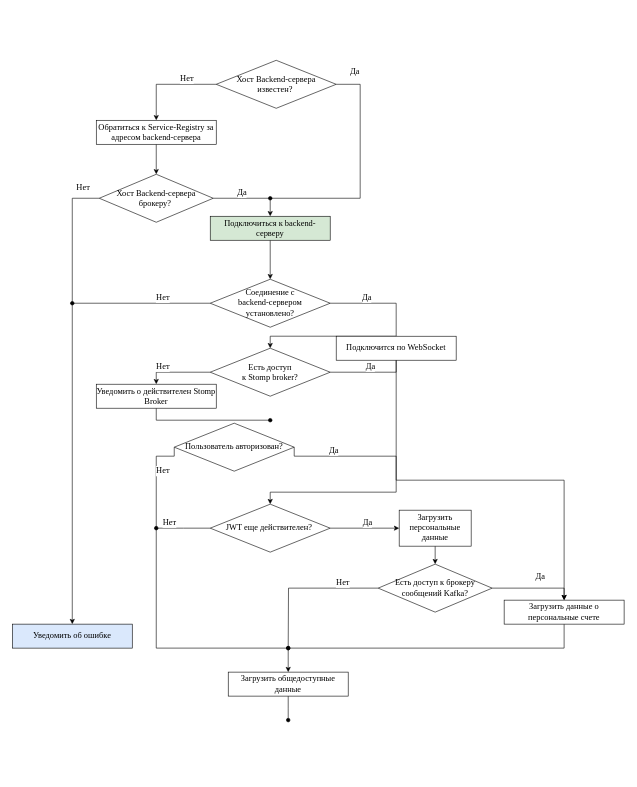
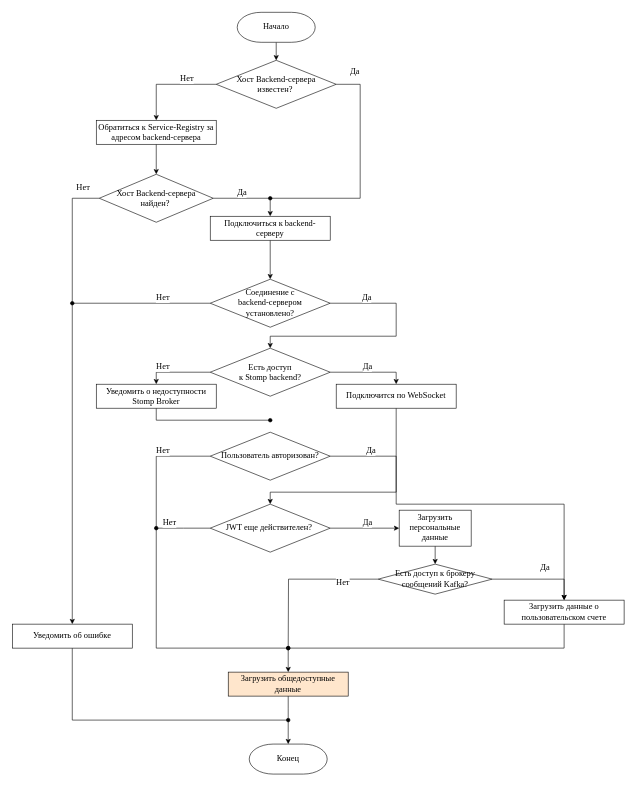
+ <mxCell id="3" value="Начало" style="strokeWidth=1;html=1;shape=mxgraph.flowchart.terminator;whiteSpace=wrap;fontSize=14;fontFamily=Times New Roman;" parent="1" vertex="1"><mxGeometry x="395" y="20" width="130" height="50" as="geometry" /></mxCell>
+ <mxCell id="2" style="edgeStyle=orthogonalEdgeStyle;rounded=0;orthogonalLoop=1;jettySize=auto;html=1;exitX=0.5;exitY=1;exitDx=0;exitDy=0;exitPerimeter=0;entryX=0.5;entryY=0;entryDx=0;entryDy=0;entryPerimeter=0;fontSize=14;fontFamily=Times New Roman;" parent="1" source="3" target="32" edge="1"><mxGeometry relative="1" as="geometry" /></mxCell>
- <mxCell id="41" value="Хост Backend-сервера &lt;br style=&quot;font-size: 14px;&quot;&gt;брокеру?&amp;nbsp;" style="strokeWidth=1;html=1;shape=mxgraph.flowchart.decision;whiteSpace=wrap;fontSize=14;fontFamily=Times New Roman;" parent="1" vertex="1"><mxGeometry x="165" y="290" width="190" height="80" as="geometry" /></mxCell>
+ <mxCell id="41" value="Хост Backend-сервера &lt;br style=&quot;font-size: 14px;&quot;&gt;найден?&amp;nbsp;" style="strokeWidth=1;html=1;shape=mxgraph.flowchart.decision;whiteSpace=wrap;fontSize=14;fontFamily=Times New Roman;" parent="1" vertex="1"><mxGeometry x="165" y="290" width="190" height="80" as="geometry" /></mxCell>
- <mxCell id="34" value="Подключиться к backend-серверу" style="rounded=0;whiteSpace=wrap;html=1;strokeWidth=1;fontSize=14;fontFamily=Times New Roman;fillColor=#d5e8d4;" parent="1" vertex="1"><mxGeometry x="350" y="360" width="200" height="40" as="geometry" /></mxCell>
+ <mxCell id="34" value="Подключиться к backend-серверу" style="rounded=0;whiteSpace=wrap;html=1;strokeWidth=1;fontSize=14;fontFamily=Times New Roman;" parent="1" vertex="1"><mxGeometry x="350" y="360" width="200" height="40" as="geometry" /></mxCell>
- <mxCell id="53" value="Подключится по WebSocket" style="rounded=0;whiteSpace=wrap;html=1;strokeWidth=1;fontSize=14;fontFamily=Times New Roman;" parent="1" vertex="1"><mxGeometry x="560" y="560" width="200" height="40" as="geometry" /></mxCell>
+ <mxCell id="53" value="Подключится по WebSocket" style="rounded=0;whiteSpace=wrap;html=1;strokeWidth=1;fontSize=14;fontFamily=Times New Roman;" parent="1" vertex="1"><mxGeometry x="560" y="640" width="200" height="40" as="geometry" /></mxCell>
- <mxCell id="13" value="Есть доступ &lt;br style=&quot;font-size: 14px;&quot;&gt;к Stomp broker?" style="strokeWidth=1;html=1;shape=mxgraph.flowchart.decision;whiteSpace=wrap;fontSize=14;fontFamily=Times New Roman;" parent="1" vertex="1"><mxGeometry x="350" y="580" width="200" height="80" as="geometry" /></mxCell>
+ <mxCell id="13" value="Есть доступ &lt;br style=&quot;font-size: 14px;&quot;&gt;к Stomp backend?" style="strokeWidth=1;html=1;shape=mxgraph.flowchart.decision;whiteSpace=wrap;fontSize=14;fontFamily=Times New Roman;" parent="1" vertex="1"><mxGeometry x="350" y="580" width="200" height="80" as="geometry" /></mxCell>
- <mxCell id="51" value="Уведомить о действителен Stomp Broker" style="rounded=0;whiteSpace=wrap;html=1;strokeWidth=1;fontSize=14;fontFamily=Times New Roman;" parent="1" vertex="1"><mxGeometry x="160" y="640" width="200" height="40" as="geometry" /></mxCell>
+ <mxCell id="51" value="Уведомить о недоступности Stomp Broker" style="rounded=0;whiteSpace=wrap;html=1;strokeWidth=1;fontSize=14;fontFamily=Times New Roman;" parent="1" vertex="1"><mxGeometry x="160" y="640" width="200" height="40" as="geometry" /></mxCell>
- <mxCell id="18" value="Пользователь авторизован?" style="strokeWidth=1;html=1;shape=mxgraph.flowchart.decision;whiteSpace=wrap;fontSize=14;fontFamily=Times New Roman;" parent="1" vertex="1"><mxGeometry x="290" y="705" width="200" height="80" as="geometry" /></mxCell>
+ <mxCell id="18" value="Пользователь авторизован?" style="strokeWidth=1;html=1;shape=mxgraph.flowchart.decision;whiteSpace=wrap;fontSize=14;fontFamily=Times New Roman;" parent="1" vertex="1"><mxGeometry x="350" y="720" width="200" height="80" as="geometry" /></mxCell>
- <mxCell id="27" value="Есть доступ к брокеру сообщений Kafka?" style="strokeWidth=1;html=1;shape=mxgraph.flowchart.decision;whiteSpace=wrap;fontSize=14;fontFamily=Times New Roman;" parent="1" vertex="1"><mxGeometry x="630" y="940" width="190" height="80" as="geometry" /></mxCell>
+ <mxCell id="27" value="Есть доступ к брокеру сообщений Kafka?" style="strokeWidth=1;html=1;shape=mxgraph.flowchart.decision;whiteSpace=wrap;fontSize=14;fontFamily=Times New Roman;" parent="1" vertex="1"><mxGeometry x="630" y="940" width="190" height="50" as="geometry" /></mxCell>
- <mxCell id="45" value="Загрузить данные о персональные счете" style="rounded=0;whiteSpace=wrap;html=1;strokeWidth=1;fontSize=14;fontFamily=Times New Roman;" parent="1" vertex="1"><mxGeometry x="840" y="1000" width="200" height="40" as="geometry" /></mxCell>
+ <mxCell id="45" value="Загрузить данные о пользовательском счете" style="rounded=0;whiteSpace=wrap;html=1;strokeWidth=1;fontSize=14;fontFamily=Times New Roman;" parent="1" vertex="1"><mxGeometry x="840" y="1000" width="200" height="40" as="geometry" /></mxCell>
- <mxCell id="43" value="Уведомить об ошибке" style="rounded=0;whiteSpace=wrap;html=1;strokeWidth=1;fontSize=14;fontFamily=Times New Roman;fillColor=#dae8fc;" parent="1" vertex="1"><mxGeometry x="20" y="1040" width="200" height="40" as="geometry" /></mxCell>
+ <mxCell id="43" value="Уведомить об ошибке" style="rounded=0;whiteSpace=wrap;html=1;strokeWidth=1;fontSize=14;fontFamily=Times New Roman;" parent="1" vertex="1"><mxGeometry x="20" y="1040" width="200" height="40" as="geometry" /></mxCell>
- <mxCell id="49" value="Загрузить общедоступные данные" style="rounded=0;whiteSpace=wrap;html=1;strokeWidth=1;fontSize=14;fontFamily=Times New Roman;" parent="1" vertex="1"><mxGeometry x="380" y="1120" width="200" height="40" as="geometry" /></mxCell>
+ <mxCell id="49" value="Загрузить общедоступные данные" style="rounded=0;whiteSpace=wrap;html=1;strokeWidth=1;fontSize=14;fontFamily=Times New Roman;fillColor=#ffe6cc;" parent="1" vertex="1"><mxGeometry x="380" y="1120" width="200" height="40" as="geometry" /></mxCell>
+ <mxCell id="42" style="edgeStyle=orthogonalEdgeStyle;rounded=0;orthogonalLoop=1;jettySize=auto;html=1;exitX=0.5;exitY=1;exitDx=0;exitDy=0;entryX=0.5;entryY=0;entryDx=0;entryDy=0;entryPerimeter=0;endArrow=classic;endFill=1;fontSize=14;fontFamily=Times New Roman;" parent="1" source="43" target="54" edge="1"><mxGeometry relative="1" as="geometry"><mxPoint x="480" y="1390" as="targetPoint" /><Array as="points"><mxPoint y="1200" x="120" /><mxPoint x="480" y="1200" /></Array></mxGeometry></mxCell>
+ <mxCell id="54" value="Конец" style="strokeWidth=1;html=1;shape=mxgraph.flowchart.terminator;whiteSpace=wrap;fontSize=14;fontFamily=Times New Roman;" parent="1" vertex="1"><mxGeometry x="415" y="1240" width="130" height="50" as="geometry" /></mxCell>
